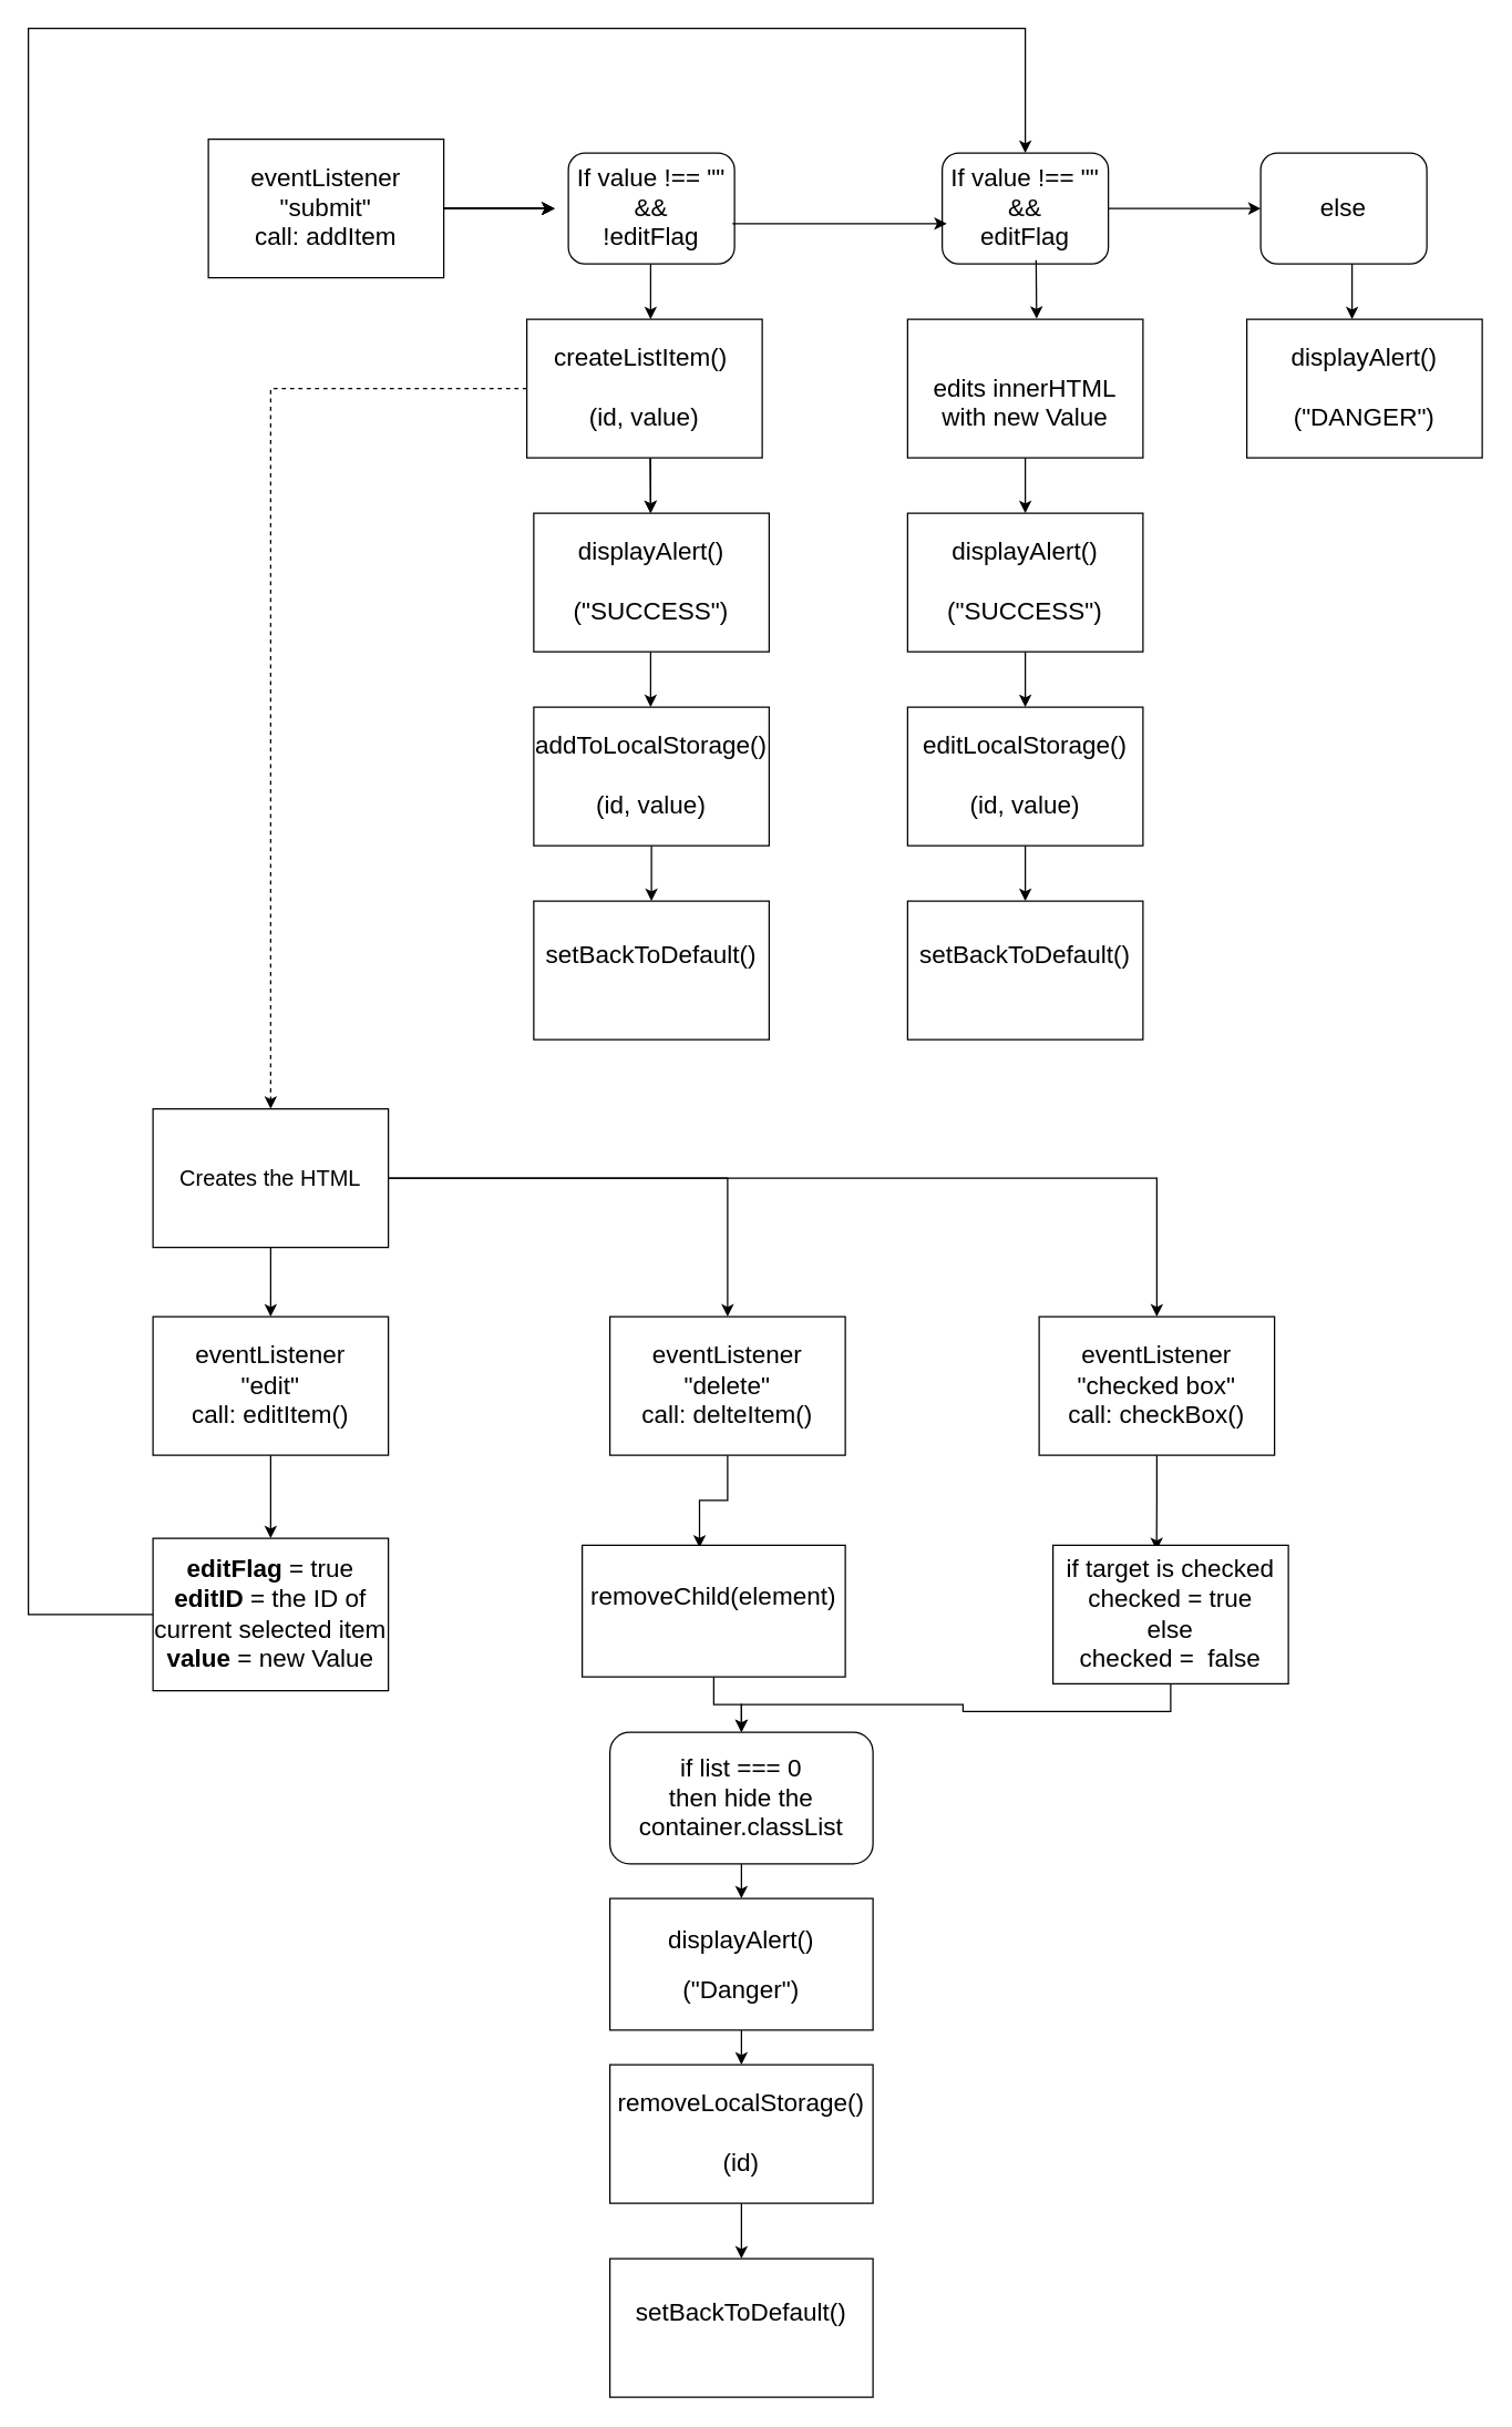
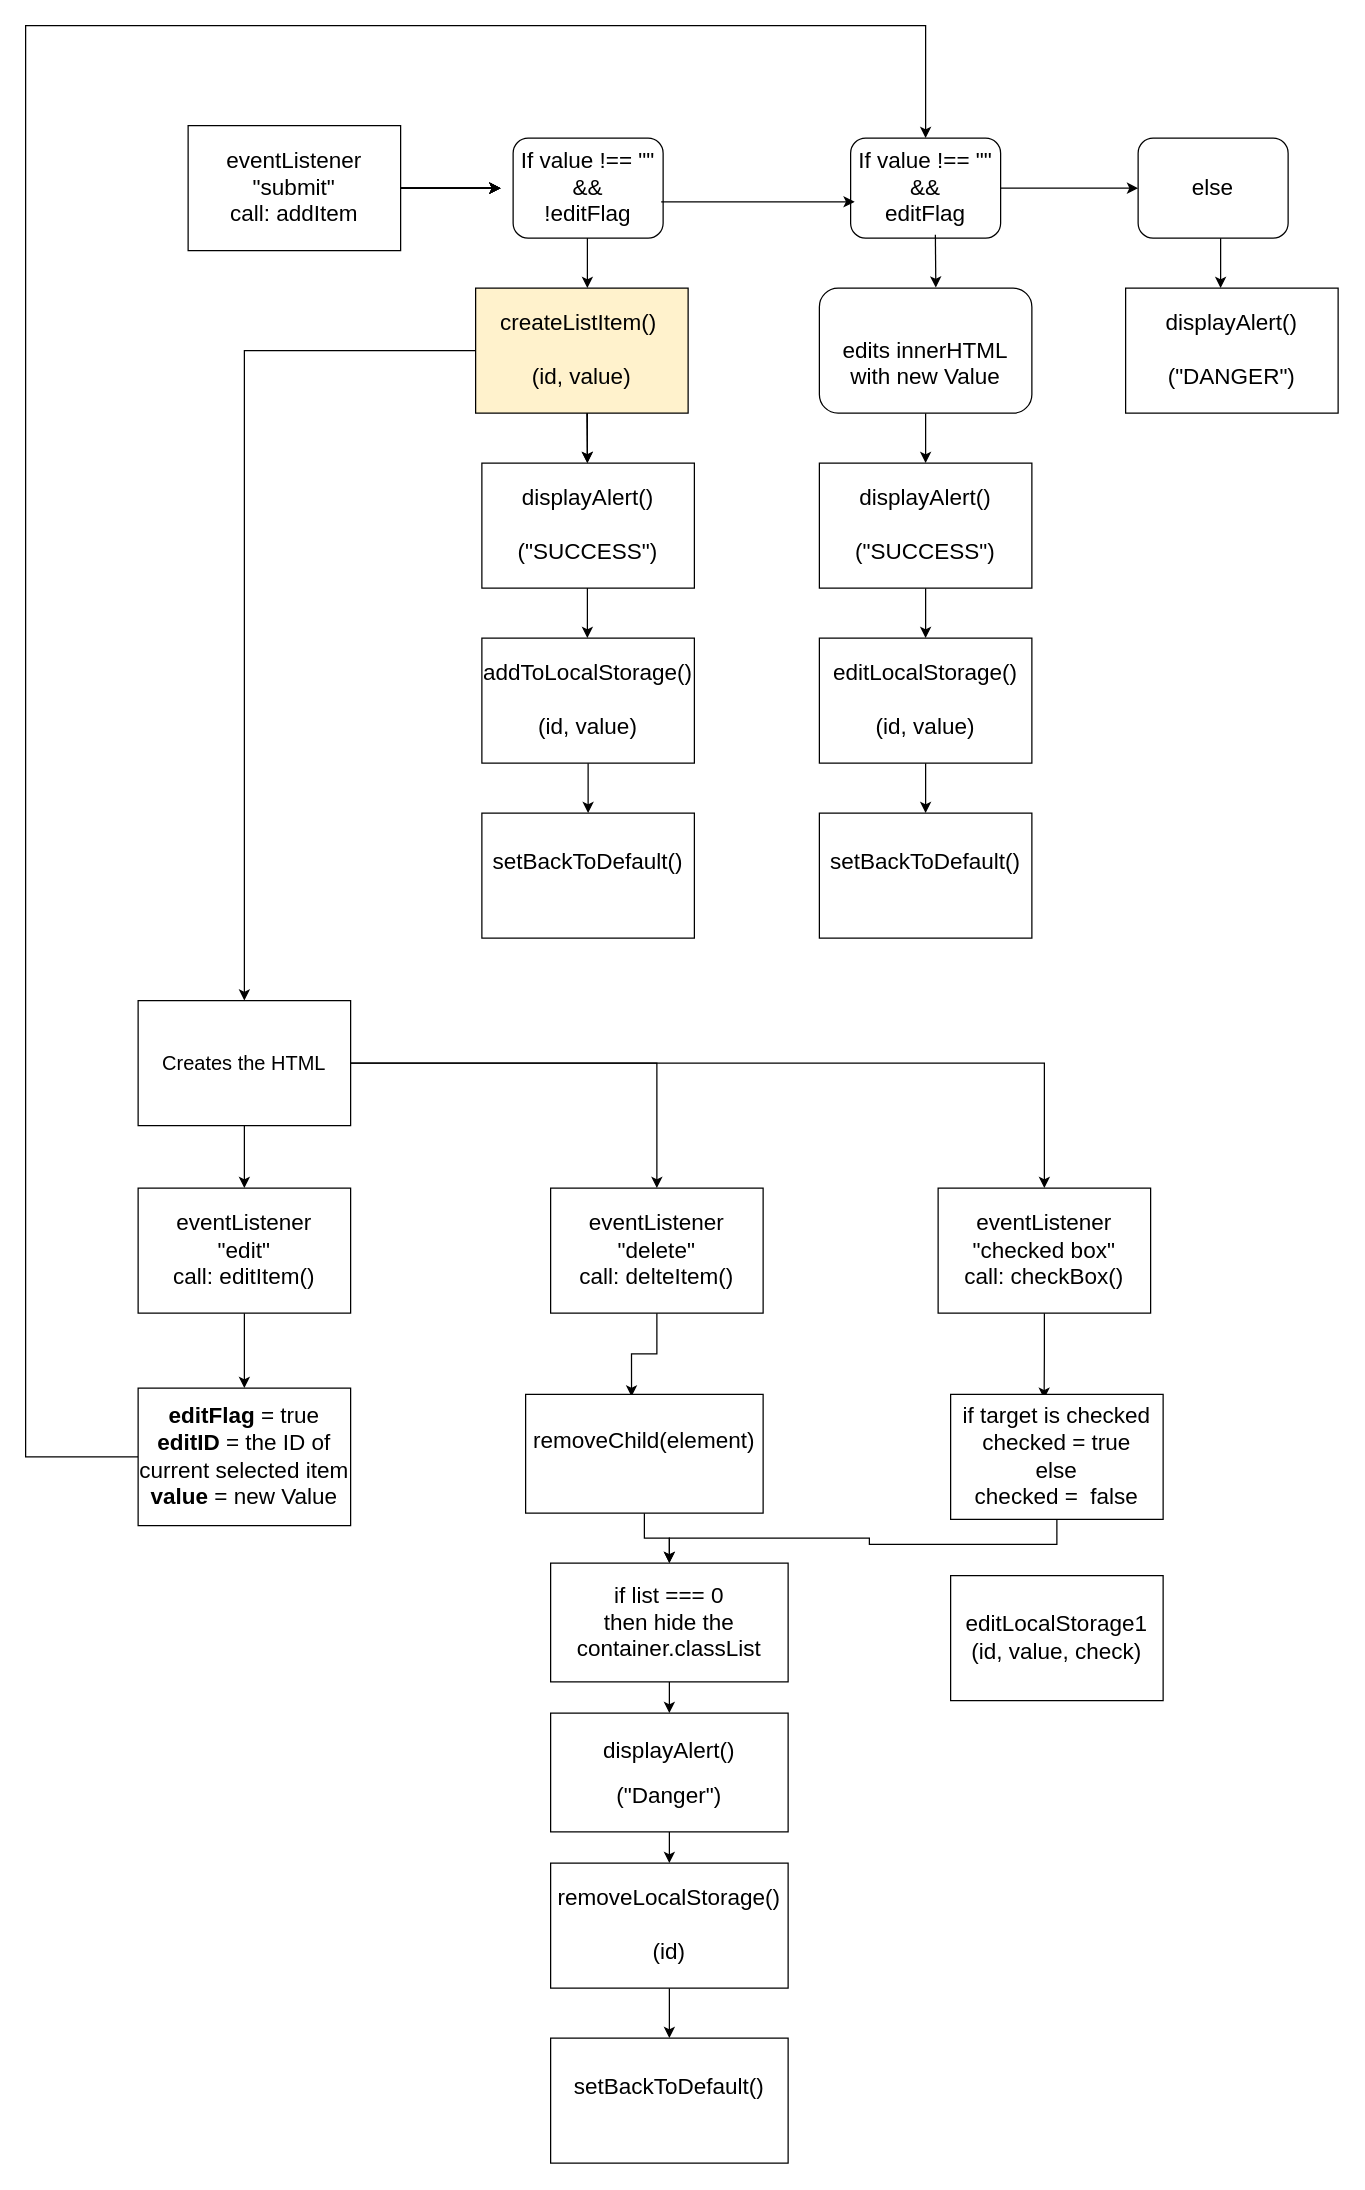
- <mxCell id="6" value="&lt;font style=&quot;font-size: 18px&quot;&gt;createListItem()&amp;nbsp;&lt;br&gt;&lt;br&gt;(id, value)&lt;/font&gt;" style="rounded=0;whiteSpace=wrap;html=1;" vertex="1" parent="1"><mxGeometry x="380" y="230" width="170" height="100" as="geometry" /></mxCell>
+ <mxCell id="6" value="&lt;font style=&quot;font-size: 18px&quot;&gt;createListItem()&amp;nbsp;&lt;br&gt;&lt;br&gt;(id, value)&lt;/font&gt;" style="rounded=0;whiteSpace=wrap;html=1;fillColor=#fff2cc;" vertex="1" parent="1"><mxGeometry x="380" y="230" width="170" height="100" as="geometry" /></mxCell>
- <mxCell id="21" value="&lt;font style=&quot;font-size: 18px&quot;&gt;&lt;br&gt;edits innerHTML&lt;br&gt;with new Value&lt;br&gt;&lt;/font&gt;" style="rounded=0;whiteSpace=wrap;html=1;" vertex="1" parent="1"><mxGeometry x="655" y="230" width="170" height="100" as="geometry" /></mxCell>
+ <mxCell id="21" value="&lt;font style=&quot;font-size: 18px&quot;&gt;&lt;br&gt;edits innerHTML&lt;br&gt;with new Value&lt;br&gt;&lt;/font&gt;" style="whiteSpace=wrap;html=1;rounded=1;" vertex="1" parent="1"><mxGeometry x="655" y="230" width="170" height="100" as="geometry" /></mxCell>
- <mxCell id="5" style="edgeStyle=orthogonalEdgeStyle;rounded=0;orthogonalLoop=1;jettySize=auto;html=1;exitX=0;exitY=0.5;exitDx=0;exitDy=0;entryX=0.5;entryY=0;entryDx=0;entryDy=0;fontSize=18;dashed=1;" edge="1" parent="1" source="6" target="36"><mxGeometry relative="1" as="geometry" /></mxCell>
+ <mxCell id="5" style="edgeStyle=orthogonalEdgeStyle;rounded=0;orthogonalLoop=1;jettySize=auto;html=1;exitX=0;exitY=0.5;exitDx=0;exitDy=0;entryX=0.5;entryY=0;entryDx=0;entryDy=0;fontSize=18;" edge="1" parent="1" source="6" target="36"><mxGeometry relative="1" as="geometry" /></mxCell>
- <mxCell id="46" value="&lt;span style=&quot;font-size: 18px&quot;&gt;if list === 0&lt;br&gt;then hide the container.classList&lt;br&gt;&lt;/span&gt;" style="whiteSpace=wrap;html=1;rounded=1;" vertex="1" parent="1"><mxGeometry x="440" y="1250" width="190" height="95" as="geometry" /></mxCell>
+ <mxCell id="46" value="&lt;span style=&quot;font-size: 18px&quot;&gt;if list === 0&lt;br&gt;then hide the container.classList&lt;br&gt;&lt;/span&gt;" style="rounded=0;whiteSpace=wrap;html=1;" vertex="1" parent="1"><mxGeometry x="440" y="1250" width="190" height="95" as="geometry" /></mxCell>
+ <mxCell id="56" value="&lt;span style=&quot;font-size: 18px&quot;&gt;editLocalStorage1&lt;br&gt;(id, value, check)&lt;br&gt;&lt;/span&gt;" style="rounded=0;whiteSpace=wrap;html=1;" vertex="1" parent="1"><mxGeometry x="760" y="1260" width="170" height="100" as="geometry" /></mxCell>
